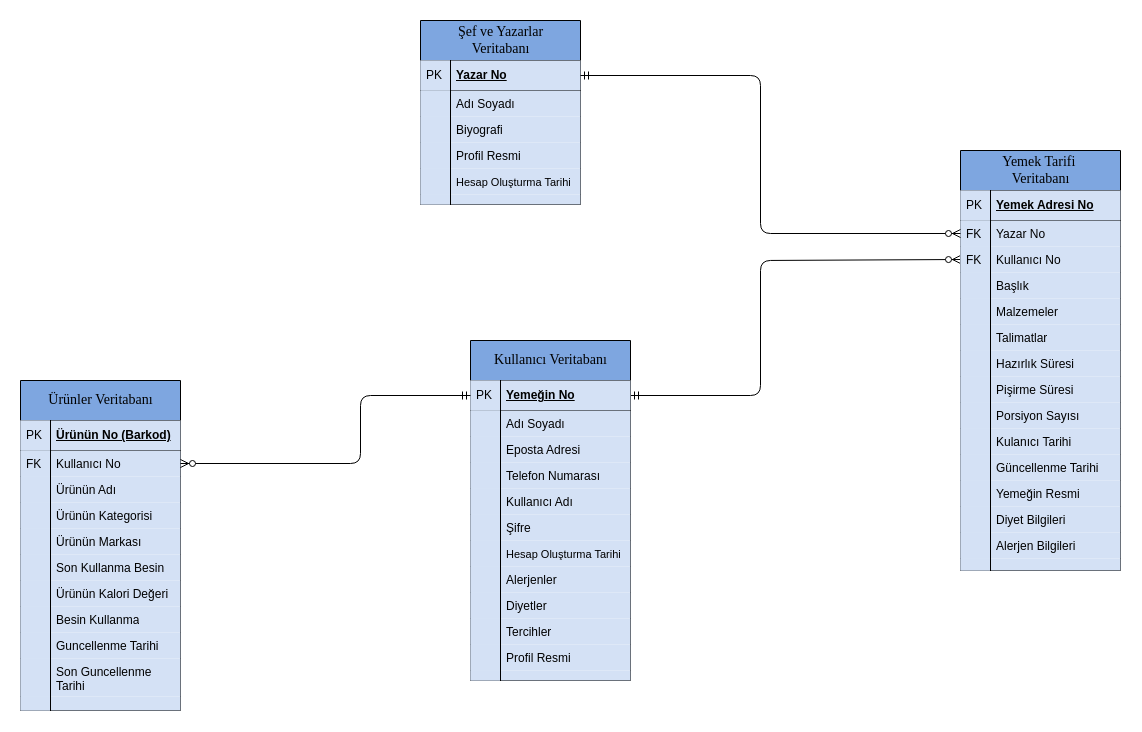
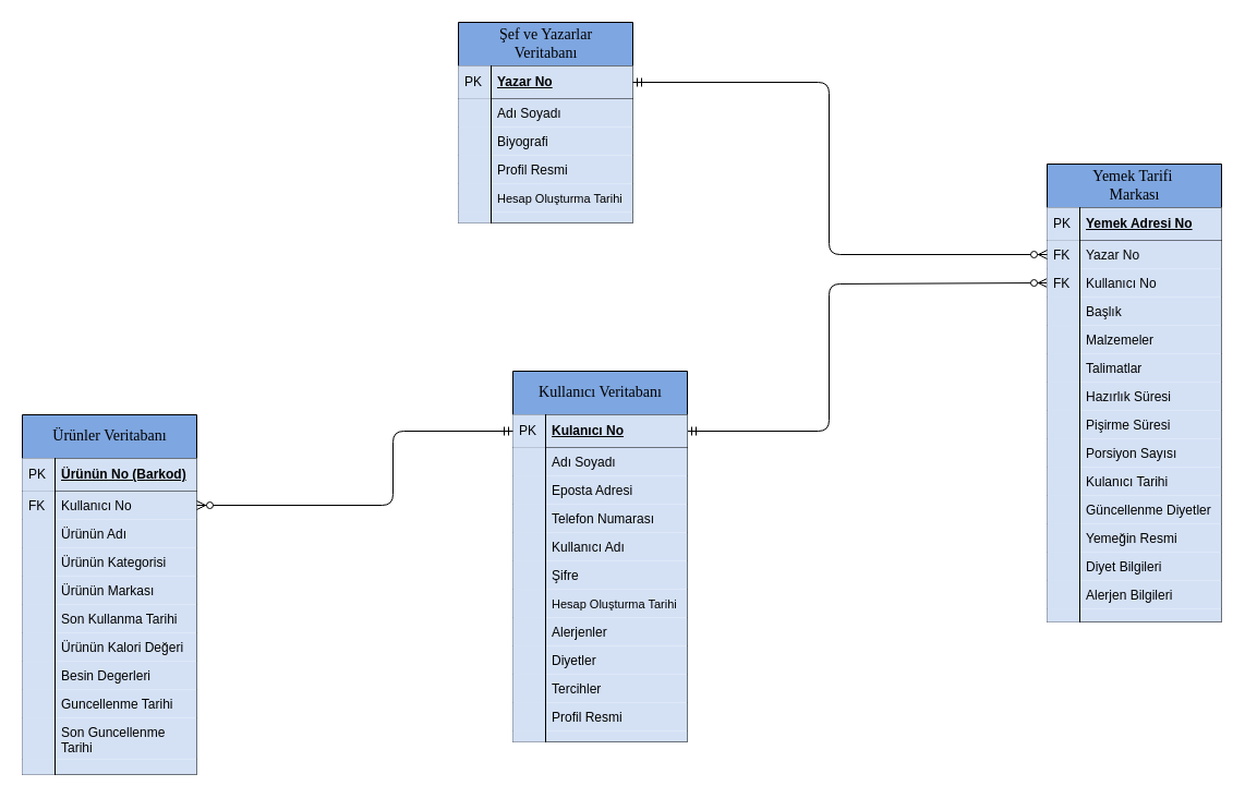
- <mxCell id="26" value="Yemek Tarifi&amp;nbsp;&lt;div&gt;Veritabanı&lt;/div&gt;" style="swimlane;html=1;fontStyle=0;childLayout=stackLayout;horizontal=1;startSize=40;fillColor=#7EA6E0;horizontalStack=0;resizeParent=1;resizeLast=0;collapsible=1;marginBottom=0;swimlaneFillColor=#ffffff;align=center;rounded=0;shadow=0;comic=0;labelBackgroundColor=none;strokeWidth=1;fontFamily=Verdana;fontSize=14" parent="1" vertex="1"><mxGeometry x="960" y="150" width="160" height="420" as="geometry" /></mxCell>
+ <mxCell id="26" value="Yemek Tarifi&amp;nbsp;&lt;div&gt;Markası&lt;/div&gt;" style="swimlane;html=1;fontStyle=0;childLayout=stackLayout;horizontal=1;startSize=40;fillColor=#7EA6E0;horizontalStack=0;resizeParent=1;resizeLast=0;collapsible=1;marginBottom=0;swimlaneFillColor=#ffffff;align=center;rounded=0;shadow=0;comic=0;labelBackgroundColor=none;strokeWidth=1;fontFamily=Verdana;fontSize=14" parent="1" vertex="1"><mxGeometry x="960" y="150" width="160" height="420" as="geometry" /></mxCell>
- <mxCell id="58" value="Yemeğin No" style="shape=partialRectangle;top=0;left=0;right=0;bottom=1;html=1;align=left;verticalAlign=middle;fillColor=#D4E1F5;spacingLeft=34;spacingRight=4;whiteSpace=wrap;overflow=hidden;rotatable=0;points=[[0,0.5],[1,0.5]];portConstraint=eastwest;dropTarget=0;fontStyle=5;" parent="57" vertex="1"><mxGeometry y="40" width="160" height="30" as="geometry" /></mxCell>
+ <mxCell id="58" value="Kulanıcı No" style="shape=partialRectangle;top=0;left=0;right=0;bottom=1;html=1;align=left;verticalAlign=middle;fillColor=#D4E1F5;spacingLeft=34;spacingRight=4;whiteSpace=wrap;overflow=hidden;rotatable=0;points=[[0,0.5],[1,0.5]];portConstraint=eastwest;dropTarget=0;fontStyle=5;" parent="57" vertex="1"><mxGeometry y="40" width="160" height="30" as="geometry" /></mxCell>
- <mxCell id="47" value="Güncellenme Tarihi" style="shape=partialRectangle;top=0;left=0;right=0;bottom=0;html=1;align=left;verticalAlign=top;fillColor=#D4E1F5;spacingLeft=34;spacingRight=4;whiteSpace=wrap;overflow=hidden;rotatable=0;points=[[0,0.5],[1,0.5]];portConstraint=eastwest;dropTarget=0;" parent="26" vertex="1"><mxGeometry y="304" width="160" height="26" as="geometry" /></mxCell>
+ <mxCell id="47" value="Güncellenme Diyetler" style="shape=partialRectangle;top=0;left=0;right=0;bottom=0;html=1;align=left;verticalAlign=top;fillColor=#D4E1F5;spacingLeft=34;spacingRight=4;whiteSpace=wrap;overflow=hidden;rotatable=0;points=[[0,0.5],[1,0.5]];portConstraint=eastwest;dropTarget=0;" parent="26" vertex="1"><mxGeometry y="304" width="160" height="26" as="geometry" /></mxCell>
- <mxCell id="14" value="Son Kullanma Besin" style="shape=partialRectangle;top=0;left=0;right=0;bottom=0;html=1;align=left;verticalAlign=top;fillColor=#D4E1F5;spacingLeft=34;spacingRight=4;whiteSpace=wrap;overflow=hidden;rotatable=0;points=[[0,0.5],[1,0.5]];portConstraint=eastwest;dropTarget=0;" parent="3" vertex="1"><mxGeometry y="174" width="160" height="26" as="geometry" /></mxCell>
+ <mxCell id="14" value="Son Kullanma Tarihi" style="shape=partialRectangle;top=0;left=0;right=0;bottom=0;html=1;align=left;verticalAlign=top;fillColor=#D4E1F5;spacingLeft=34;spacingRight=4;whiteSpace=wrap;overflow=hidden;rotatable=0;points=[[0,0.5],[1,0.5]];portConstraint=eastwest;dropTarget=0;" parent="3" vertex="1"><mxGeometry y="174" width="160" height="26" as="geometry" /></mxCell>
- <mxCell id="18" value="Besin Kullanma" style="shape=partialRectangle;top=0;left=0;right=0;bottom=0;html=1;align=left;verticalAlign=top;fillColor=#D4E1F5;spacingLeft=34;spacingRight=4;whiteSpace=wrap;overflow=hidden;rotatable=0;points=[[0,0.5],[1,0.5]];portConstraint=eastwest;dropTarget=0;" parent="3" vertex="1"><mxGeometry y="226" width="160" height="26" as="geometry" /></mxCell>
+ <mxCell id="18" value="Besin Degerleri" style="shape=partialRectangle;top=0;left=0;right=0;bottom=0;html=1;align=left;verticalAlign=top;fillColor=#D4E1F5;spacingLeft=34;spacingRight=4;whiteSpace=wrap;overflow=hidden;rotatable=0;points=[[0,0.5],[1,0.5]];portConstraint=eastwest;dropTarget=0;" parent="3" vertex="1"><mxGeometry y="226" width="160" height="26" as="geometry" /></mxCell>
